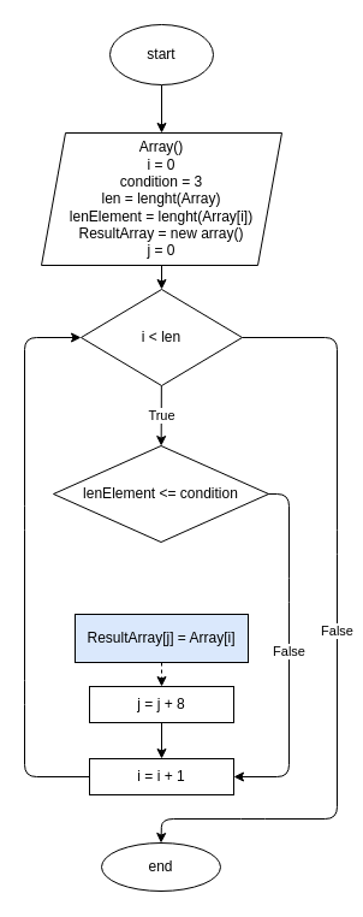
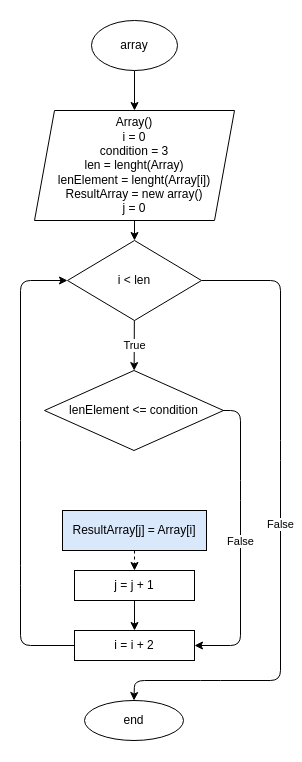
- <mxCell id="3" value="start" style="ellipse;whiteSpace=wrap;html=1;" vertex="1" parent="1"><mxGeometry x="91" y="20" width="86" height="50" as="geometry" /></mxCell>
+ <mxCell id="3" value="array" style="ellipse;whiteSpace=wrap;html=1;" vertex="1" parent="1"><mxGeometry x="91" y="20" width="86" height="50" as="geometry" /></mxCell>
- <mxCell id="17" value="j = j + 8" style="whiteSpace=wrap;html=1;rounded=0;" vertex="1" parent="1"><mxGeometry x="74" y="570" width="120" height="30" as="geometry" /></mxCell>
+ <mxCell id="17" value="j = j + 1" style="whiteSpace=wrap;html=1;rounded=0;" vertex="1" parent="1"><mxGeometry x="74" y="570" width="120" height="30" as="geometry" /></mxCell>
- <mxCell id="14" value="i = i + 1" style="whiteSpace=wrap;html=1;rounded=0;" vertex="1" parent="1"><mxGeometry x="74" y="630" width="120" height="30" as="geometry" /></mxCell>
+ <mxCell id="14" value="i = i + 2" style="whiteSpace=wrap;html=1;rounded=0;" vertex="1" parent="1"><mxGeometry x="74" y="630" width="120" height="30" as="geometry" /></mxCell>
